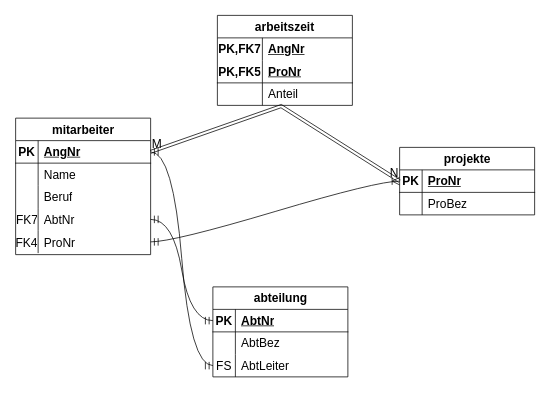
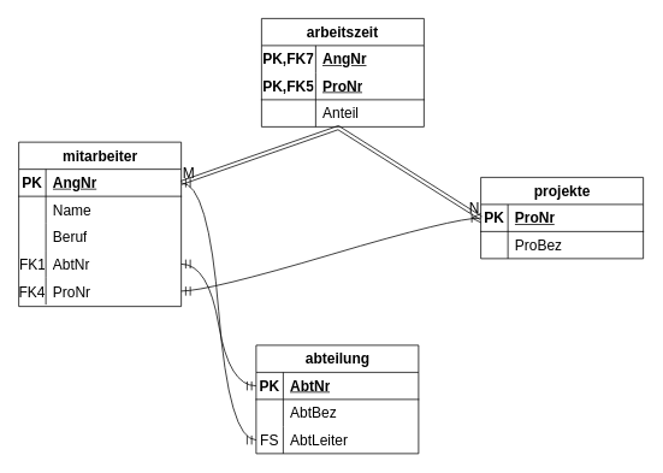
- <mxCell id="13" value="FK7" style="shape=partialRectangle;connectable=0;fillColor=none;top=0;left=0;bottom=0;right=0;editable=1;overflow=hidden;whiteSpace=wrap;html=1;fontSize=16;" vertex="1" parent="12"><mxGeometry width="30" height="30" as="geometry"><mxRectangle width="30" height="30" as="alternateBounds" /></mxGeometry></mxCell>
+ <mxCell id="13" value="FK1" style="shape=partialRectangle;connectable=0;fillColor=none;top=0;left=0;bottom=0;right=0;editable=1;overflow=hidden;whiteSpace=wrap;html=1;fontSize=16;" vertex="1" parent="12"><mxGeometry width="30" height="30" as="geometry"><mxRectangle width="30" height="30" as="alternateBounds" /></mxGeometry></mxCell>
